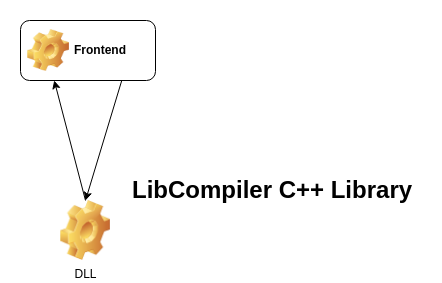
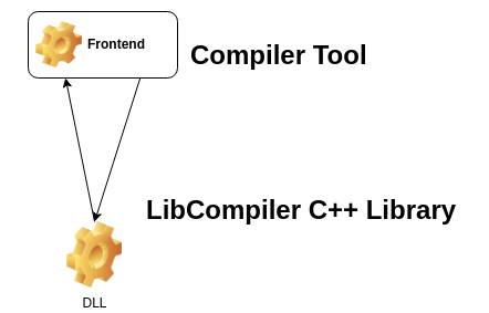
- <mxCell id="5" value="Frontend" style="label;whiteSpace=wrap;html=1;image=img/clipart/Gear_128x128.png" parent="1" vertex="1"><mxGeometry x="20" y="20" width="135" height="60" as="geometry" /></mxCell>
+ <mxCell id="5" value="Frontend" style="label;whiteSpace=wrap;html=1;image=img/clipart/Gear_128x128.png" parent="1" vertex="1"><mxGeometry x="25" y="10" width="135" height="60" as="geometry" /></mxCell>
+ <mxCell id="7" value="Compiler Tool" style="text;strokeColor=none;fillColor=none;html=1;fontSize=24;fontStyle=1;verticalAlign=middle;align=left;" parent="1" vertex="1"><mxGeometry x="170" y="30" width="170" height="40" as="geometry" /></mxCell>
